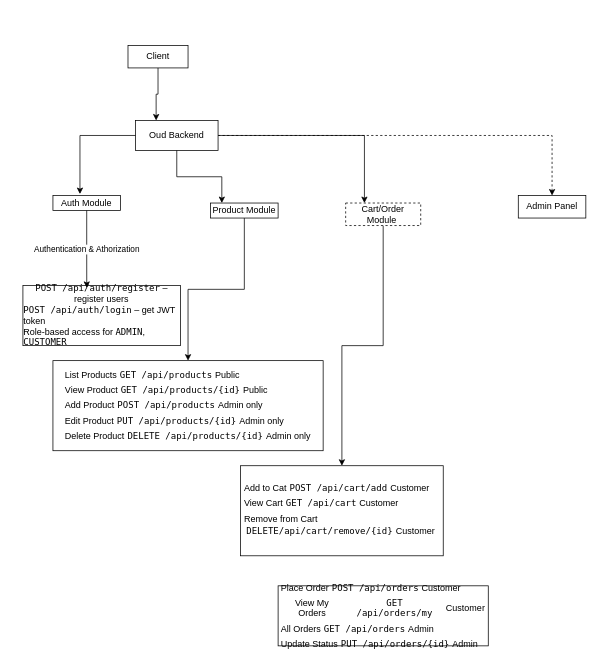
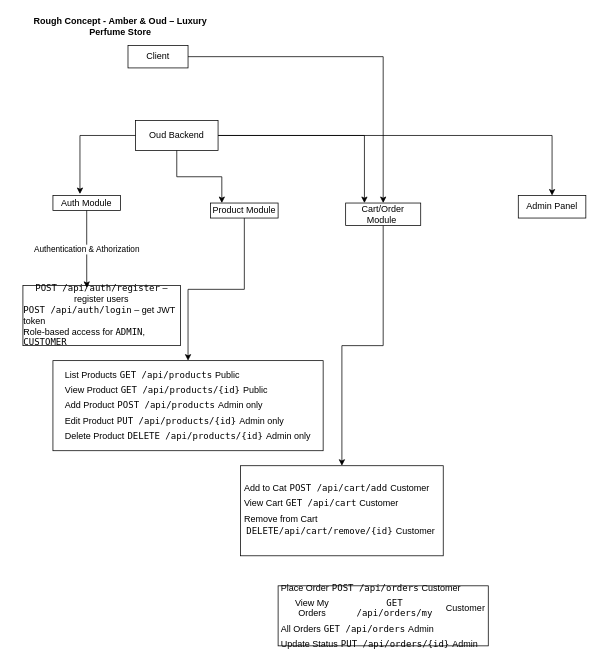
+ <mxCell id="2" value="&lt;b&gt;Rough Concept -&amp;nbsp;Amber &amp;amp; Oud – Luxury Perfume Store&lt;/b&gt;" style="text;html=1;align=center;verticalAlign=middle;whiteSpace=wrap;rounded=0;" vertex="1" parent="1"><mxGeometry x="20" y="20" width="280" height="30" as="geometry" /></mxCell>
- <mxCell id="3" style="edgeStyle=orthogonalEdgeStyle;rounded=0;orthogonalLoop=1;jettySize=auto;html=1;entryX=0.25;entryY=0;entryDx=0;entryDy=0;" edge="1" parent="1" source="4" target="13"><mxGeometry relative="1" as="geometry" /></mxCell>
+ <mxCell id="3" style="edgeStyle=orthogonalEdgeStyle;rounded=0;orthogonalLoop=1;jettySize=auto;html=1;" edge="1" parent="1" source="4" target="9"><mxGeometry relative="1" as="geometry" /></mxCell>
- <mxCell id="12" style="edgeStyle=orthogonalEdgeStyle;rounded=0;orthogonalLoop=1;jettySize=auto;html=1;dashed=1;" edge="1" parent="1" source="13" target="10"><mxGeometry relative="1" as="geometry" /></mxCell>
+ <mxCell id="12" style="edgeStyle=orthogonalEdgeStyle;rounded=0;orthogonalLoop=1;jettySize=auto;html=1;" edge="1" parent="1" source="13" target="10"><mxGeometry relative="1" as="geometry" /></mxCell>
- <mxCell id="9" value="Cart/Order Module&amp;nbsp;" style="rounded=0;whiteSpace=wrap;html=1;dashed=1;" vertex="1" parent="1"><mxGeometry x="460" y="270" width="100" height="30" as="geometry" /></mxCell>
+ <mxCell id="9" value="Cart/Order Module&amp;nbsp;" style="rounded=0;whiteSpace=wrap;html=1;" vertex="1" parent="1"><mxGeometry x="460" y="270" width="100" height="30" as="geometry" /></mxCell>
